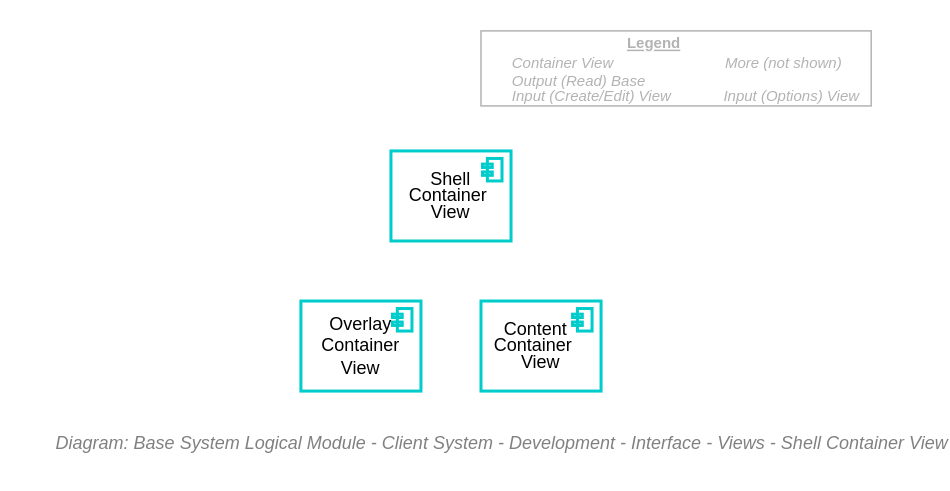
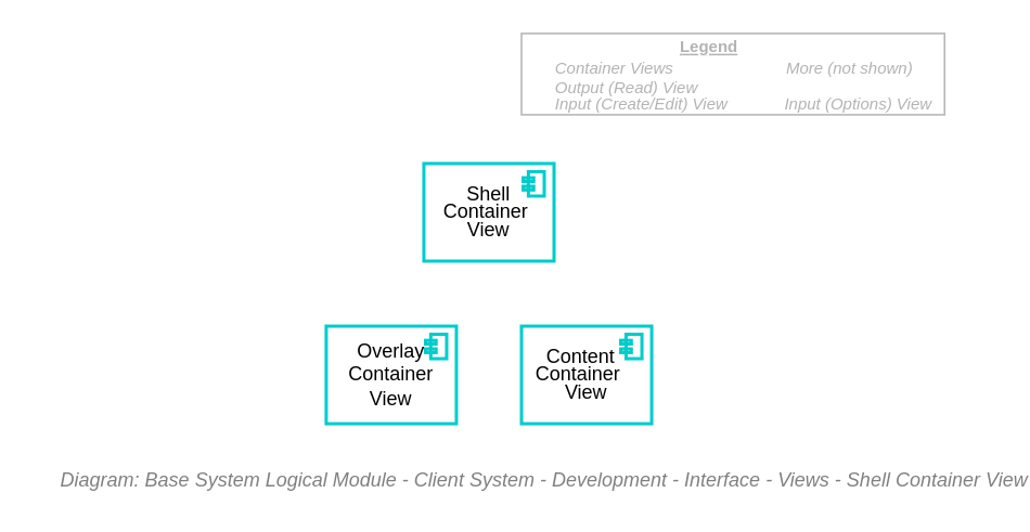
- <mxCell id="12" value="Container View" style="text;html=1;strokeColor=none;fillColor=none;align=left;verticalAlign=middle;whiteSpace=wrap;rounded=0;fontSize=10;fontStyle=2;fontColor=#B3B3B3;" vertex="1" parent="11"><mxGeometry x="18.811" y="16.667" width="111.189" height="8.333" as="geometry" /></mxCell>
+ <mxCell id="12" value="Container Views" style="text;html=1;strokeColor=none;fillColor=none;align=left;verticalAlign=middle;whiteSpace=wrap;rounded=0;fontSize=10;fontStyle=2;fontColor=#B3B3B3;" vertex="1" parent="11"><mxGeometry x="18.811" y="16.667" width="111.189" height="8.333" as="geometry" /></mxCell>
- <mxCell id="13" value="Output (Read) Base" style="text;html=1;strokeColor=none;fillColor=none;align=left;verticalAlign=middle;whiteSpace=wrap;rounded=0;fontSize=10;fontStyle=2;fontColor=#B3B3B3;" vertex="1" parent="11"><mxGeometry x="18.806" y="30.0" width="111.194" height="6.33" as="geometry" /></mxCell>
+ <mxCell id="13" value="Output (Read) View" style="text;html=1;strokeColor=none;fillColor=none;align=left;verticalAlign=middle;whiteSpace=wrap;rounded=0;fontSize=10;fontStyle=2;fontColor=#B3B3B3;" vertex="1" parent="11"><mxGeometry x="18.806" y="30.0" width="111.194" height="6.33" as="geometry" /></mxCell>
